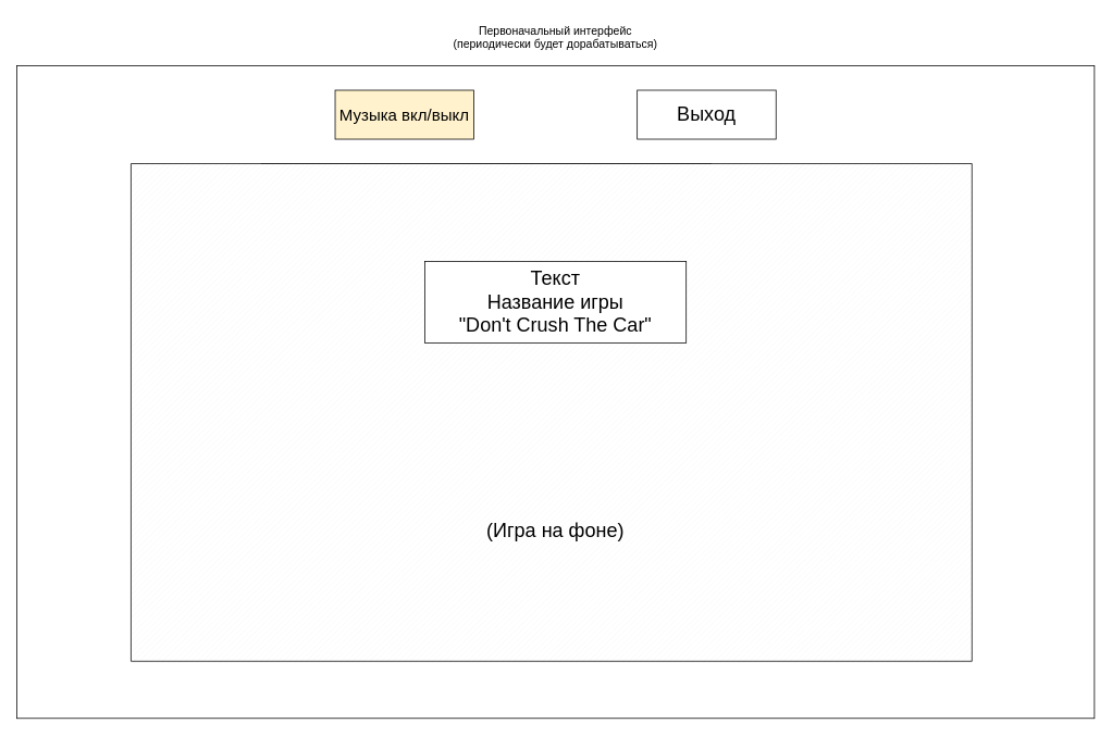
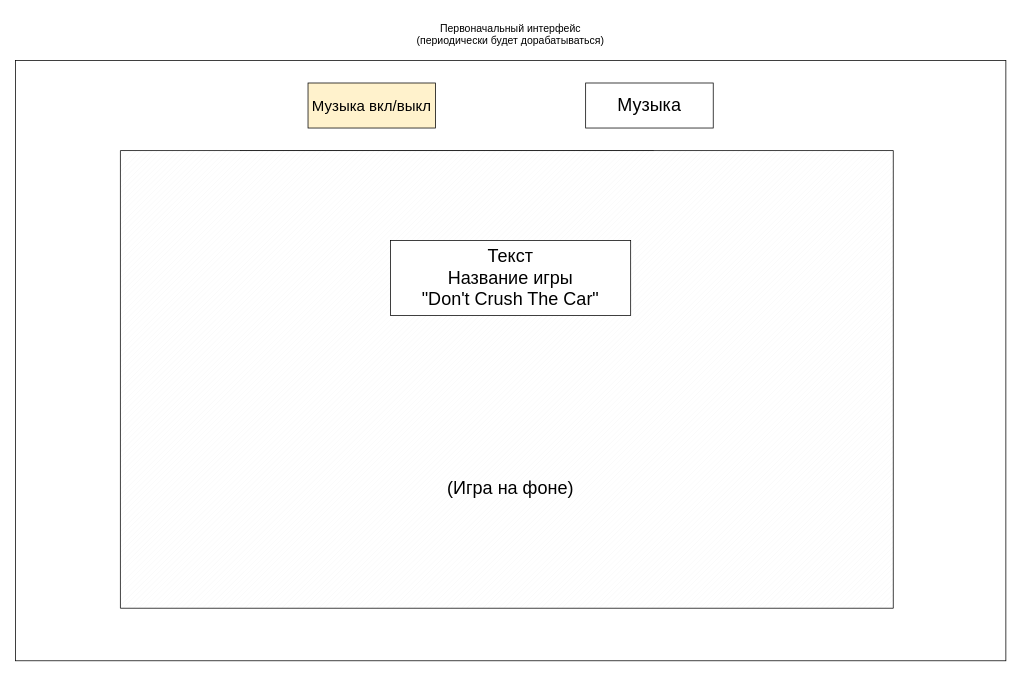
- <mxCell id="4" value="&lt;span style=&quot;font-size: 24px;&quot;&gt;Выход&lt;/span&gt;" style="rounded=0;whiteSpace=wrap;html=1;" parent="1" vertex="1"><mxGeometry x="780" y="110" width="170" height="60" as="geometry" /></mxCell>
+ <mxCell id="4" value="&lt;span style=&quot;font-size: 24px;&quot;&gt;Музыка&lt;/span&gt;" style="rounded=0;whiteSpace=wrap;html=1;" parent="1" vertex="1"><mxGeometry x="780" y="110" width="170" height="60" as="geometry" /></mxCell>
